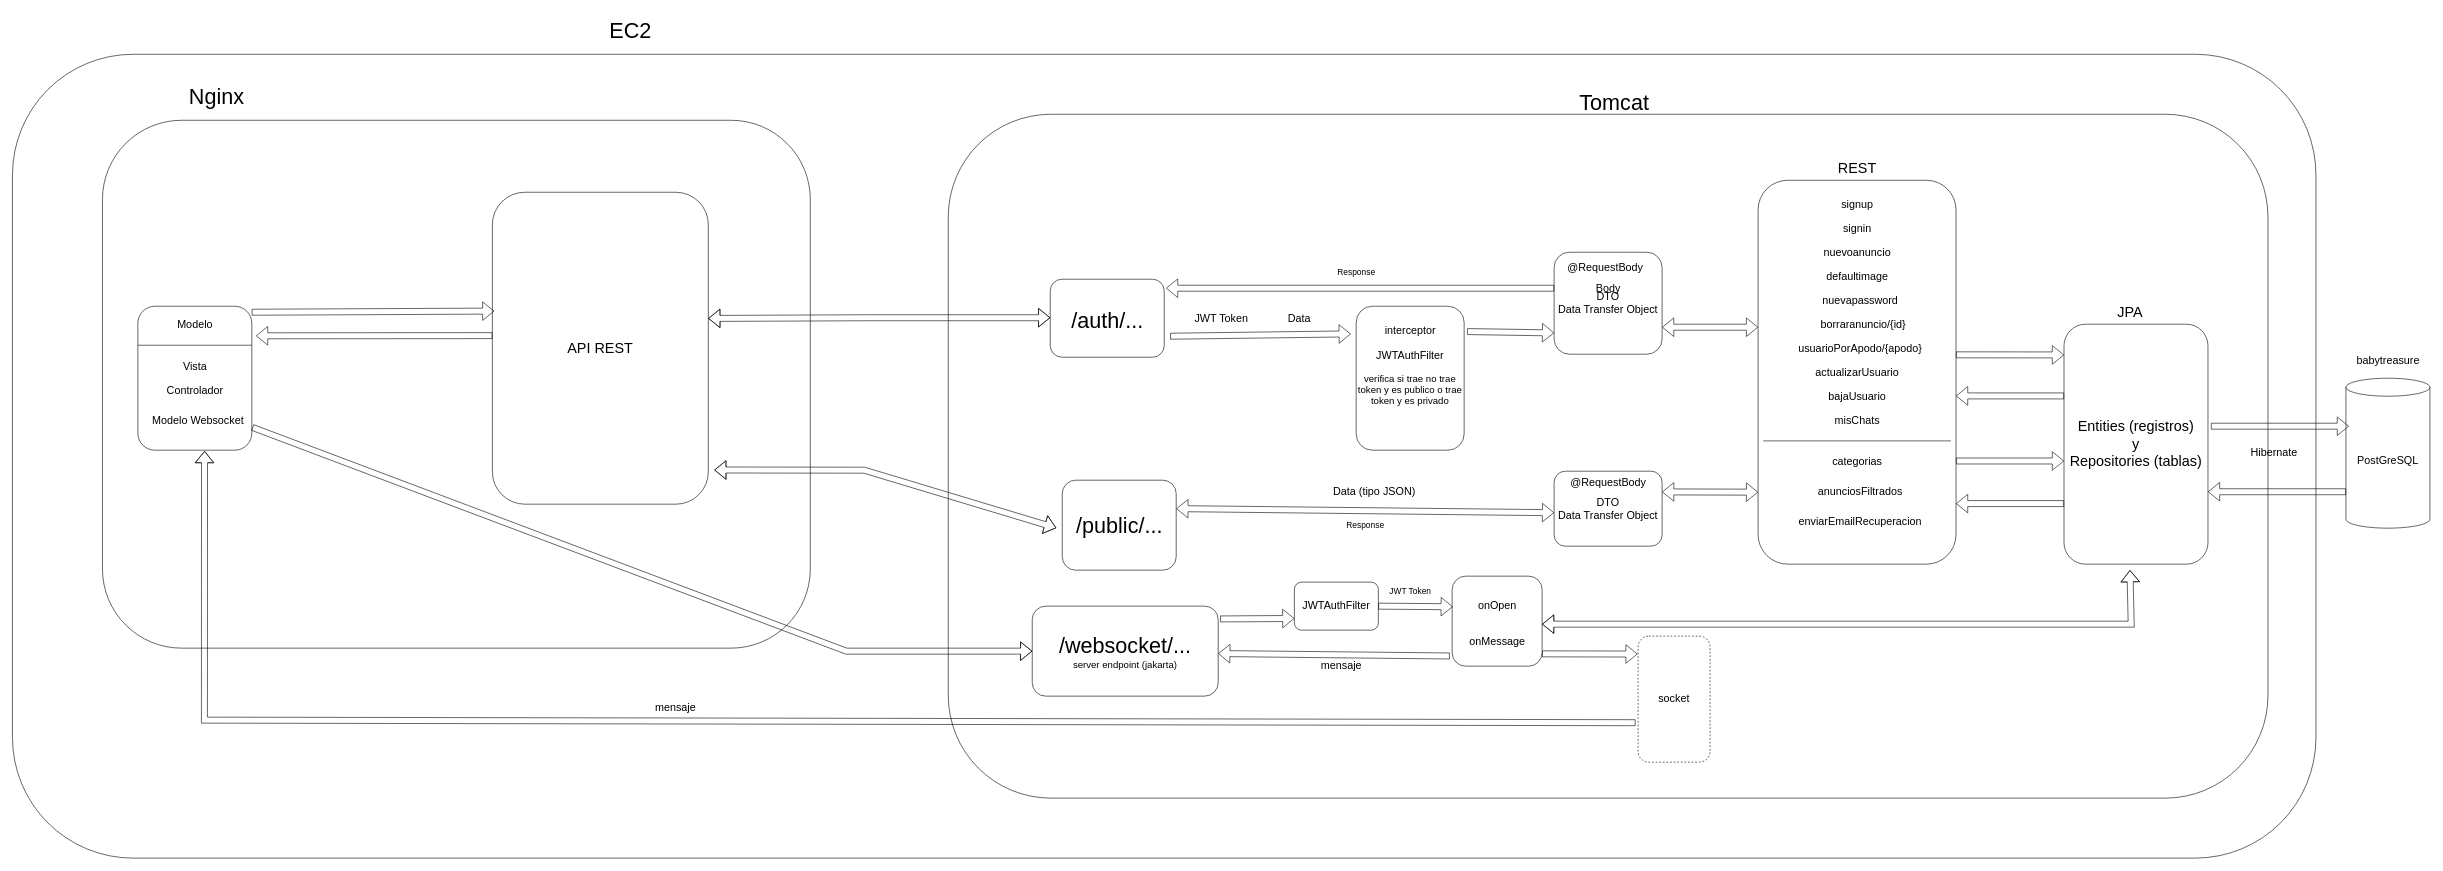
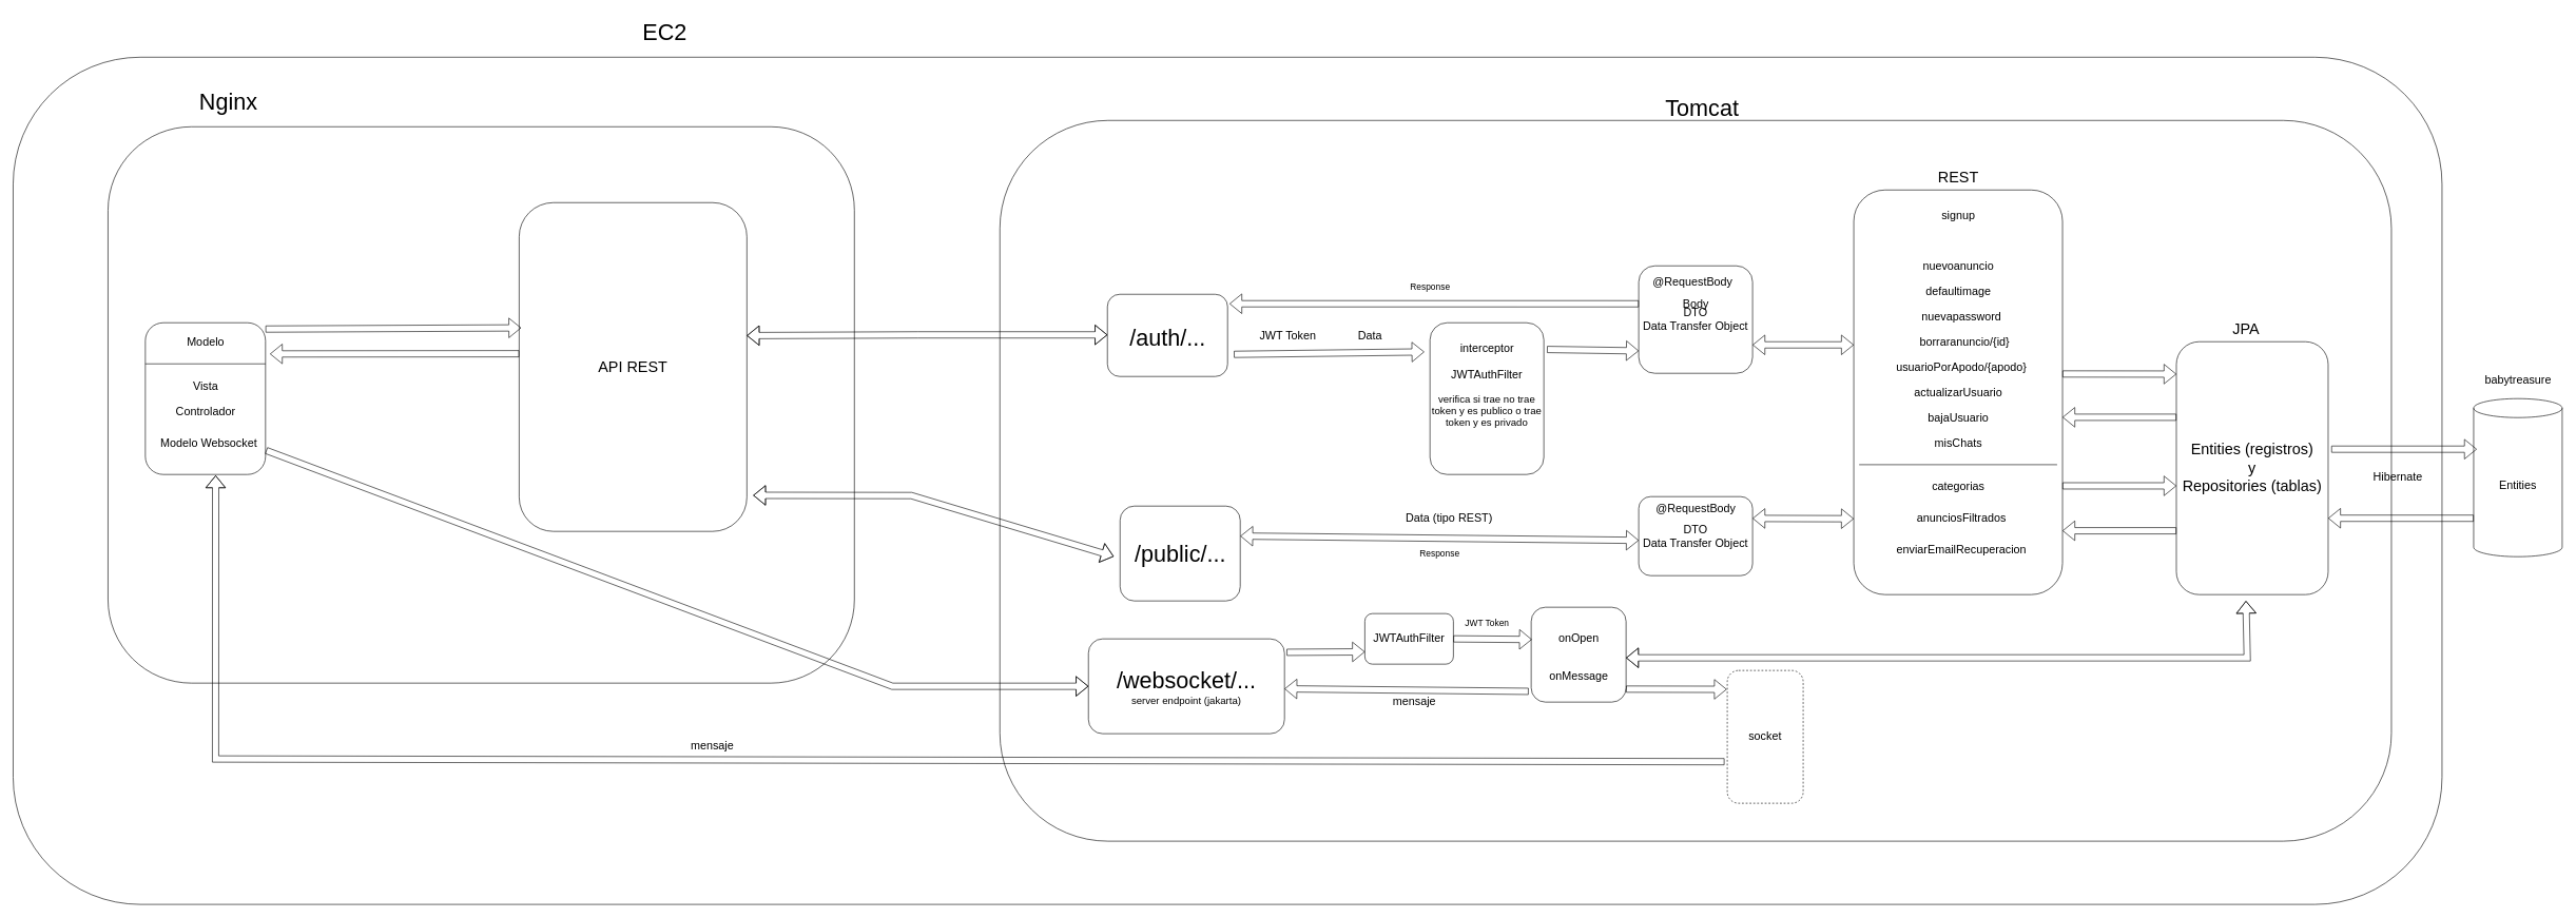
- <mxCell id="9" value="&lt;font style=&quot;font-size: 18px;&quot;&gt;signin&lt;/font&gt;" style="text;html=1;align=center;verticalAlign=middle;resizable=0;points=[];autosize=1;strokeColor=none;fillColor=none;" vertex="1" parent="1"><mxGeometry x="3060" y="360" width="70" height="40" as="geometry" /></mxCell>
- <mxCell id="4" value="&lt;font style=&quot;font-size: 18px;&quot;&gt;PostGreSQL&lt;/font&gt;" style="shape=cylinder3;whiteSpace=wrap;html=1;boundedLbl=1;backgroundOutline=1;size=15;" vertex="1" parent="1"><mxGeometry x="3910" y="630" width="140" height="250" as="geometry" /></mxCell>
+ <mxCell id="4" value="&lt;font style=&quot;font-size: 18px;&quot;&gt;Entities&lt;/font&gt;" style="shape=cylinder3;whiteSpace=wrap;html=1;boundedLbl=1;backgroundOutline=1;size=15;" vertex="1" parent="1"><mxGeometry x="3910" y="630" width="140" height="250" as="geometry" /></mxCell>
- <mxCell id="39" value="&lt;font style=&quot;font-size: 18px;&quot;&gt;Data (tipo JSON)&lt;/font&gt;" style="text;html=1;align=center;verticalAlign=middle;resizable=0;points=[];autosize=1;strokeColor=none;fillColor=none;" vertex="1" parent="1"><mxGeometry x="2210" y="800" width="160" height="40" as="geometry" /></mxCell>
+ <mxCell id="39" value="&lt;font style=&quot;font-size: 18px;&quot;&gt;Data (tipo REST)&lt;/font&gt;" style="text;html=1;align=center;verticalAlign=middle;resizable=0;points=[];autosize=1;strokeColor=none;fillColor=none;" vertex="1" parent="1"><mxGeometry x="2210" y="800" width="160" height="40" as="geometry" /></mxCell>
